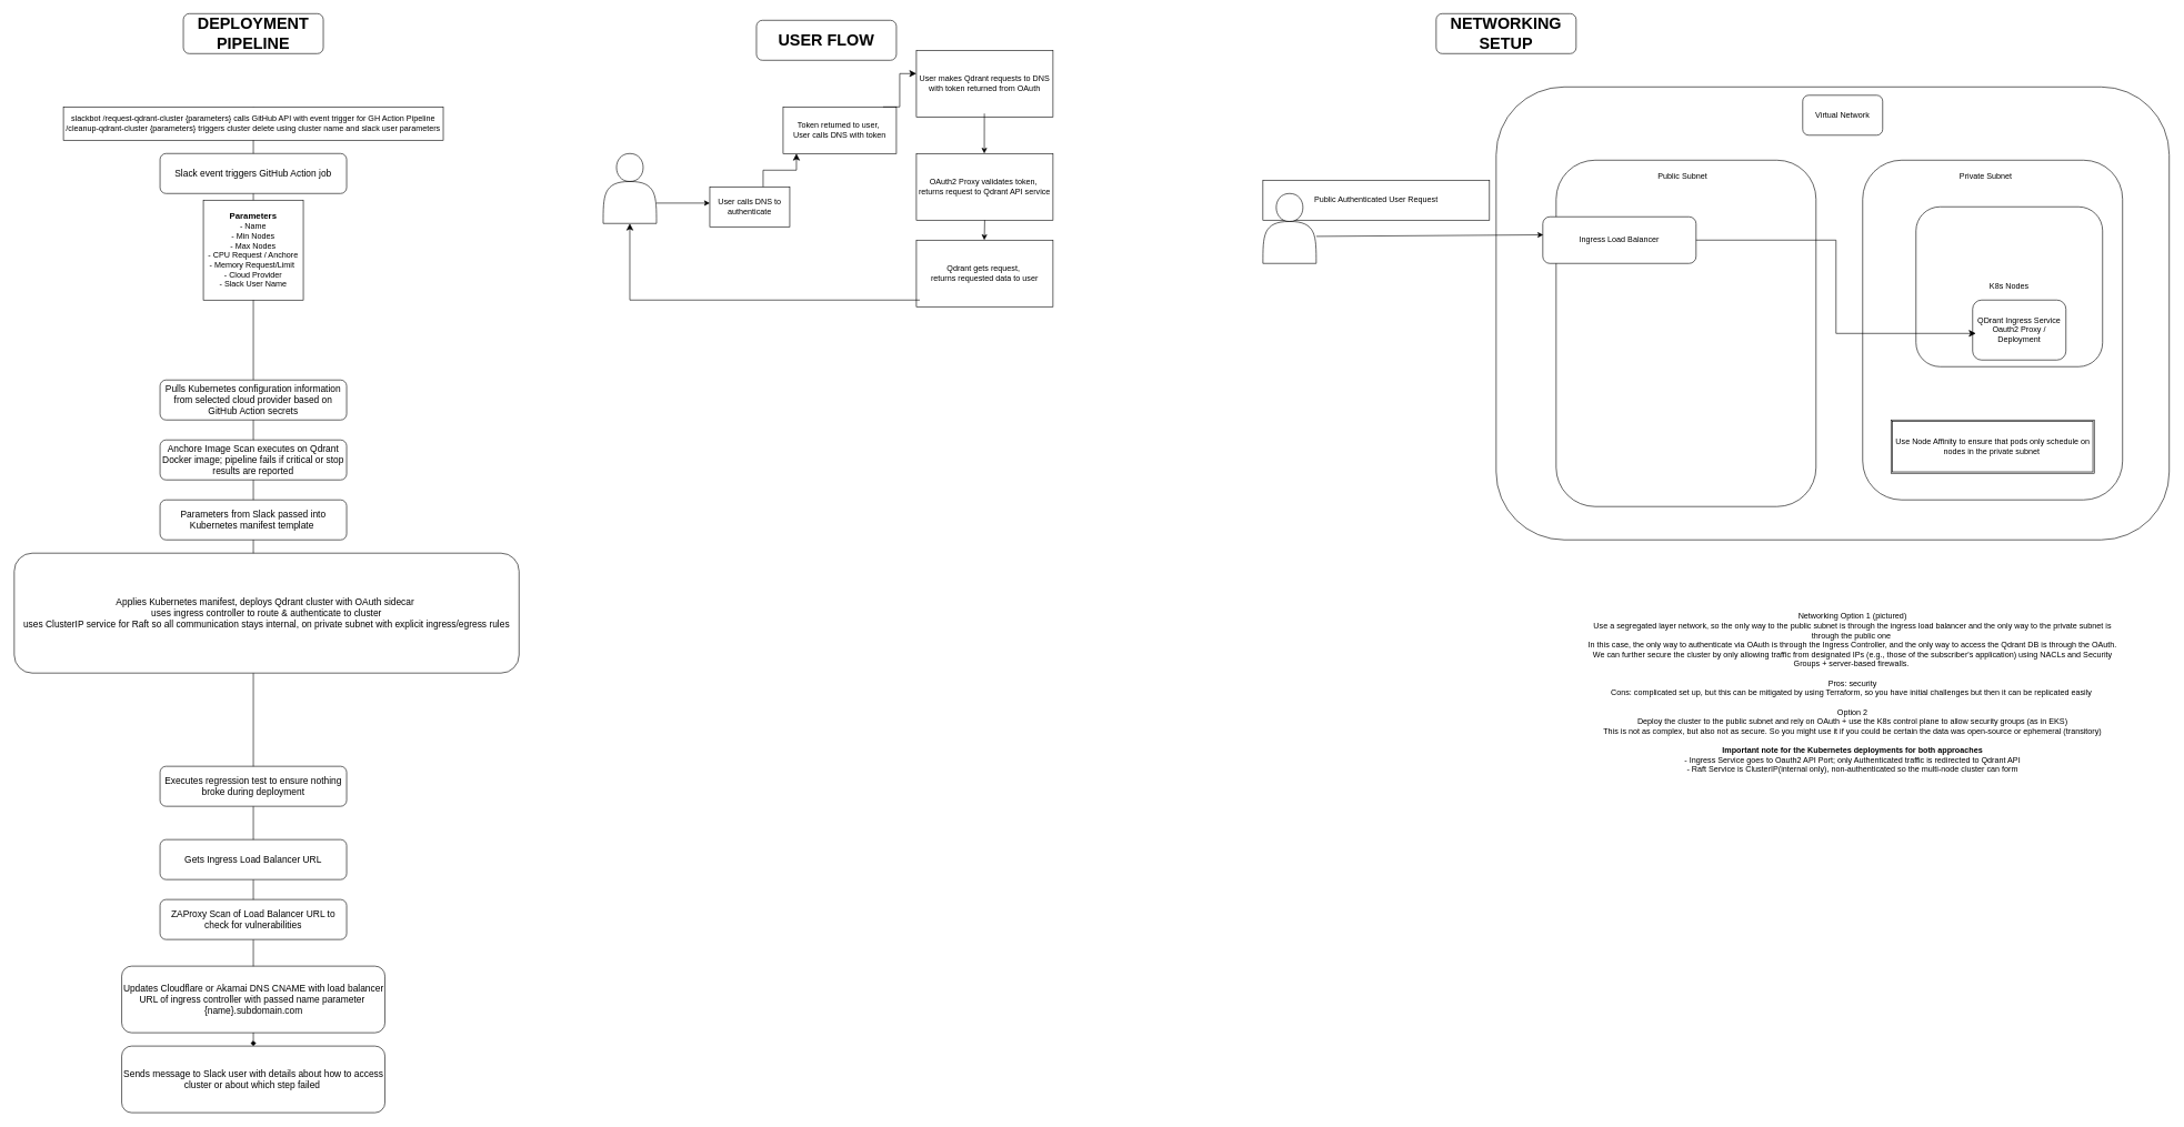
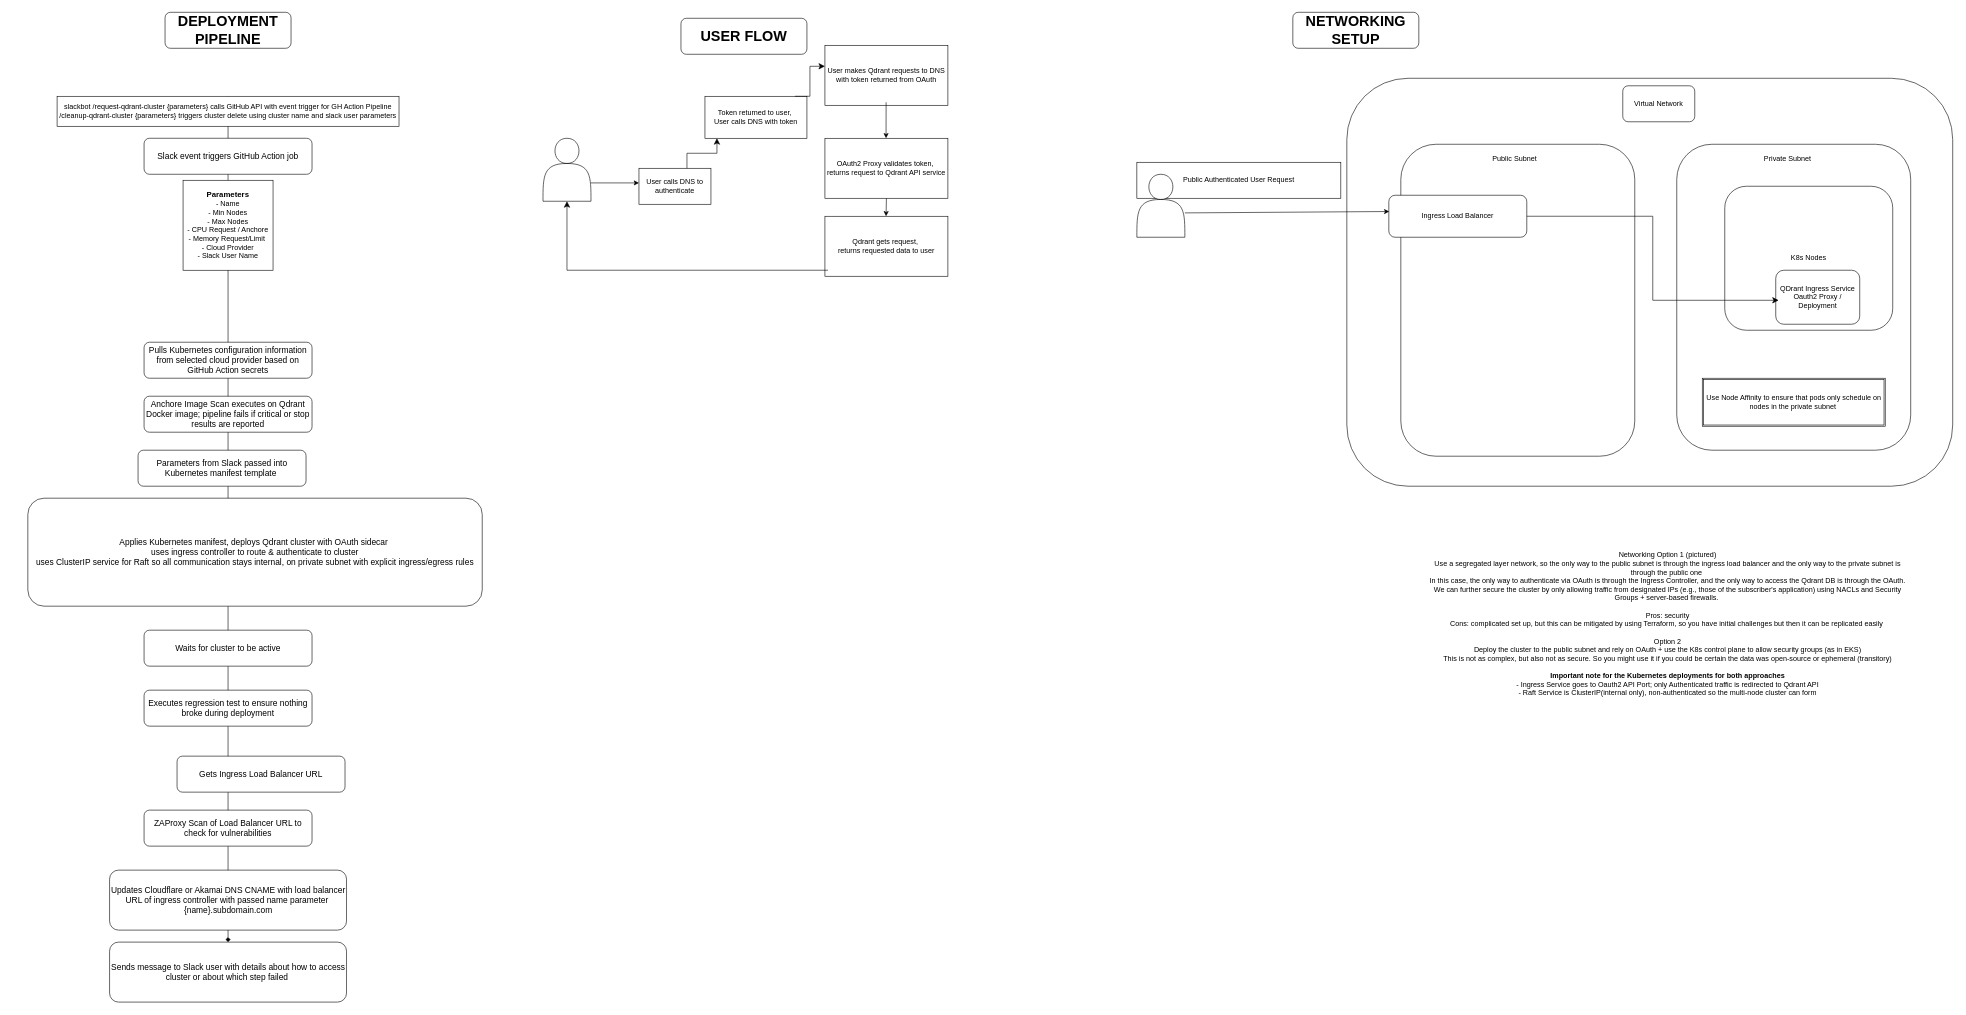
- <mxCell id="10" value="&lt;font style=&quot;font-size: 14px;&quot;&gt;Parameters from Slack passed into Kubernetes manifest template&amp;nbsp;&lt;/font&gt;" style="rounded=1;whiteSpace=wrap;html=1;strokeColor=default;fontFamily=Helvetica;fontSize=12;fontColor=default;fillColor=default;" vertex="1" parent="1"><mxGeometry x="239" y="750" width="280" height="60" as="geometry" /></mxCell>
+ <mxCell id="10" value="&lt;font style=&quot;font-size: 14px;&quot;&gt;Parameters from Slack passed into Kubernetes manifest template&amp;nbsp;&lt;/font&gt;" style="rounded=1;whiteSpace=wrap;html=1;strokeColor=default;fontFamily=Helvetica;fontSize=12;fontColor=default;fillColor=default;" vertex="1" parent="1"><mxGeometry x="229" y="750" width="280" height="60" as="geometry" /></mxCell>
- <mxCell id="11" value="&lt;font style=&quot;font-size: 14px;&quot;&gt;Applies Kubernetes manifest, deploys Qdrant cluster with OAuth sidecar&amp;nbsp;&lt;br&gt;uses ingress controller to route &amp;amp; authenticate to cluster&lt;br&gt;uses ClusterIP service for Raft so all communication stays internal, on private subnet with explicit ingress/egress rules&lt;br&gt;&lt;/font&gt;" style="rounded=1;whiteSpace=wrap;html=1;strokeColor=default;fontFamily=Helvetica;fontSize=12;fontColor=default;fillColor=default;" vertex="1" parent="1"><mxGeometry x="20.25" y="830" width="757.5" height="180" as="geometry" /></mxCell>
+ <mxCell id="11" value="&lt;font style=&quot;font-size: 14px;&quot;&gt;Applies Kubernetes manifest, deploys Qdrant cluster with OAuth sidecar&amp;nbsp;&lt;br&gt;uses ingress controller to route &amp;amp; authenticate to cluster&lt;br&gt;uses ClusterIP service for Raft so all communication stays internal, on private subnet with explicit ingress/egress rules&lt;br&gt;&lt;/font&gt;" style="rounded=1;whiteSpace=wrap;html=1;strokeColor=default;fontFamily=Helvetica;fontSize=12;fontColor=default;fillColor=default;" vertex="1" parent="1"><mxGeometry x="45.25" y="830" width="757.5" height="180" as="geometry" /></mxCell>
+ <mxCell id="12" value="&lt;font style=&quot;font-size: 14px;&quot;&gt;Waits for cluster to be active&lt;/font&gt;" style="rounded=1;whiteSpace=wrap;html=1;strokeColor=default;fontFamily=Helvetica;fontSize=12;fontColor=default;fillColor=default;" vertex="1" parent="1"><mxGeometry x="239" y="1050" width="280" height="60" as="geometry" /></mxCell>
- <mxCell id="14" value="&lt;span style=&quot;font-size: 14px;&quot;&gt;Gets Ingress Load Balancer URL&lt;/span&gt;" style="rounded=1;whiteSpace=wrap;html=1;strokeColor=default;fontFamily=Helvetica;fontSize=12;fontColor=default;fillColor=default;" vertex="1" parent="1"><mxGeometry x="239" y="1260" width="280" height="60" as="geometry" /></mxCell>
+ <mxCell id="14" value="&lt;span style=&quot;font-size: 14px;&quot;&gt;Gets Ingress Load Balancer URL&lt;/span&gt;" style="rounded=1;whiteSpace=wrap;html=1;strokeColor=default;fontFamily=Helvetica;fontSize=12;fontColor=default;fillColor=default;" vertex="1" parent="1"><mxGeometry x="294" y="1260" width="280" height="60" as="geometry" /></mxCell>
